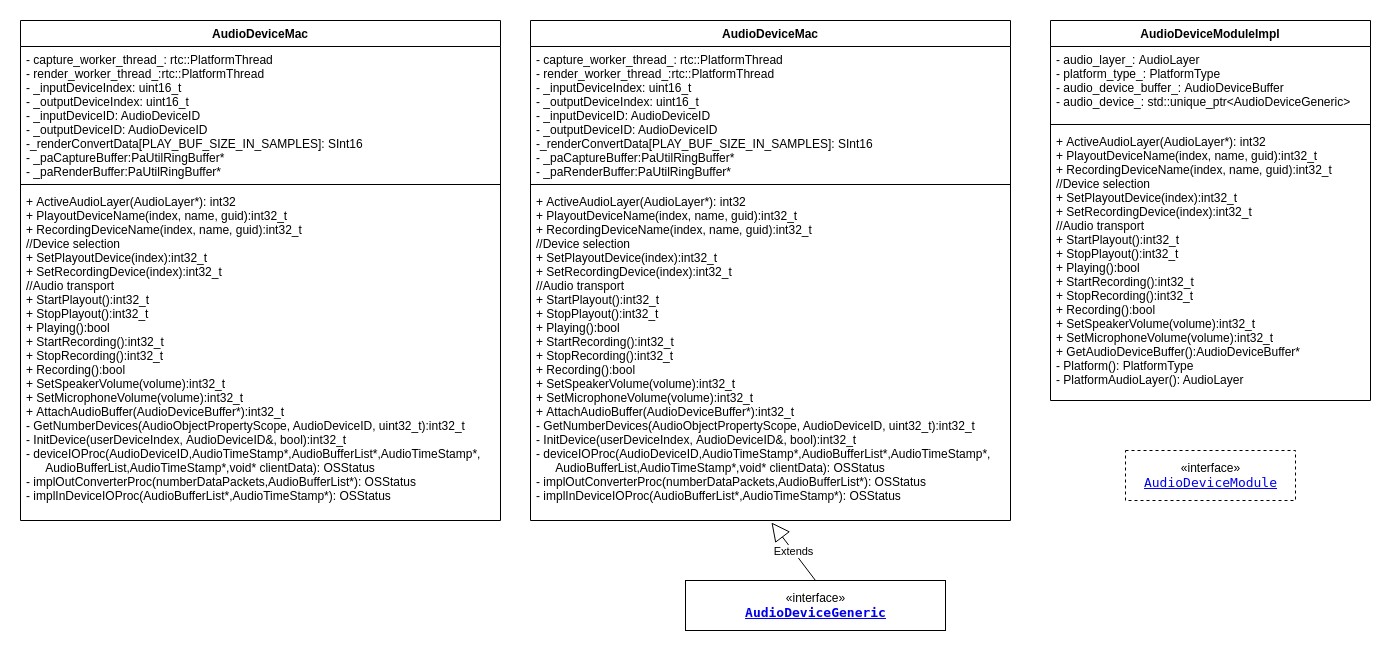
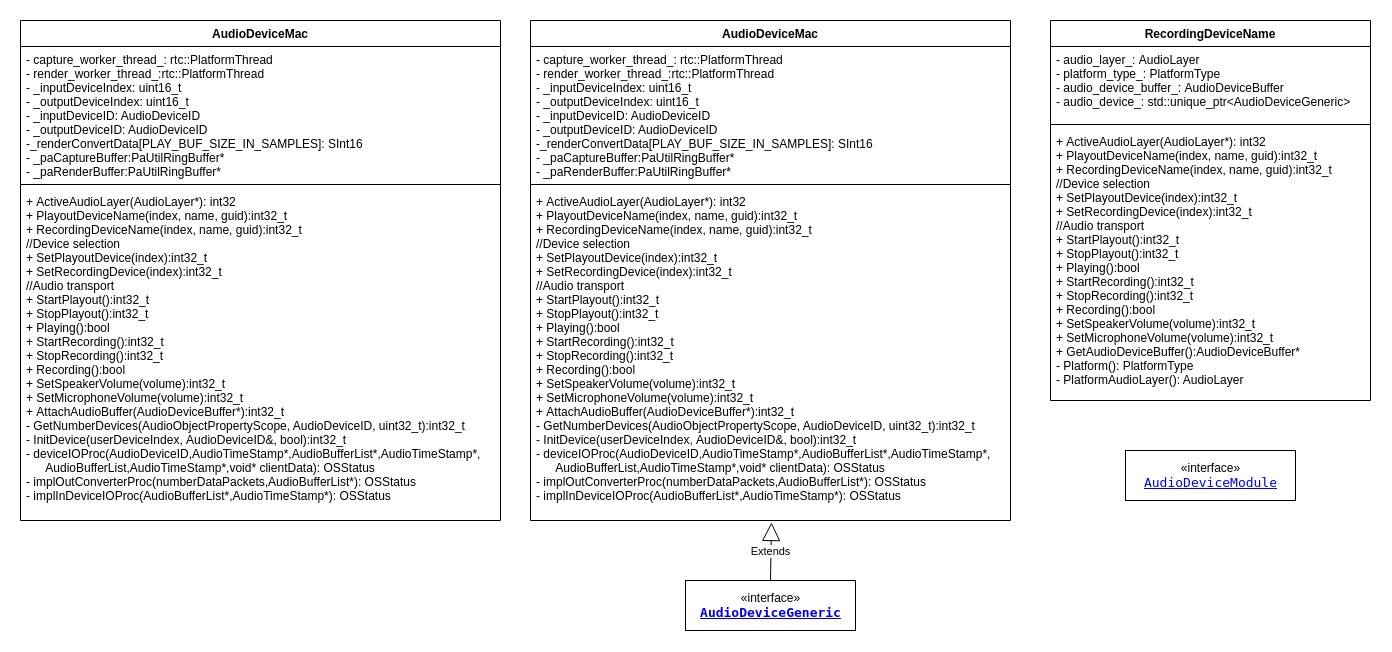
- <mxCell id="9" value="AudioDeviceModuleImpl" style="swimlane;fontStyle=1;align=center;verticalAlign=top;childLayout=stackLayout;horizontal=1;startSize=26;horizontalStack=0;resizeParent=1;resizeParentMax=0;resizeLast=0;collapsible=1;marginBottom=0;" vertex="1" parent="1"><mxGeometry x="1050" y="20" width="320" height="380" as="geometry" /></mxCell>
+ <mxCell id="9" value="RecordingDeviceName" style="swimlane;fontStyle=1;align=center;verticalAlign=top;childLayout=stackLayout;horizontal=1;startSize=26;horizontalStack=0;resizeParent=1;resizeParentMax=0;resizeLast=0;collapsible=1;marginBottom=0;" vertex="1" parent="1"><mxGeometry x="1050" y="20" width="320" height="380" as="geometry" /></mxCell>
- <mxCell id="8" value="«interface»&lt;br&gt;&lt;a style=&quot;margin: 0px; padding: 0px; box-sizing: border-box; border-color: var(--border); font-family: monospace; font-size: medium; text-align: start;&quot; data-key=&quot;7&quot; href=&quot;https://source.chromium.org/chromium/chromium/src/+/main:third_party/webrtc/modules/audio_device/include/audio_device.h;drc=7aa346a8ba6f861859a392d241ee8246303e94c6;bpv=1;bpt=1;l=23?gsn=AudioDeviceModule&amp;amp;gs=kythe%3A%2F%2Fchromium.googlesource.com%2Fchromium%2Fsrc%3Flang%3Dc%252B%252B%3Fpath%3Dthird_party%2Fwebrtc%2Fmodules%2Faudio_device%2Finclude%2Faudio_device.h%23AudioDeviceModule%253Awebrtc%2523c%2523qFrwY6SmoW&amp;amp;gs=kythe%3A%2F%2Fchromium.googlesource.com%2Fchromium%2Fsrc%3Flang%3Dc%252B%252B%3Fpath%3Dthird_party%2Fwebrtc%2Fmedia%2Fbase%2Fmedia_engine.h%23NqIWqlcjI1RcIuITKgDZrtw6BlKCqLnGZv6ozorTFl0&amp;amp;gs=kythe%3A%2F%2Fchromium.googlesource.com%2Fchromium%2Fsrc%3Flang%3Dc%252B%252B%3Fpath%3Dthird_party%2Fwebrtc%2Fmodules%2Faudio_device%2Finclude%2Faudio_device.h%23atUQ_NCmfqXeVlp2wTKtGfszsT_YDQB_RMfw91oOTaw&amp;amp;gs=kythe%3A%2F%2Fchromium.googlesource.com%2Fchromium%2Fsrc%3Flang%3Dc%252B%252B%3Fpath%3Dthird_party%2Fwebrtc%2Fmodules%2Faudio_device%2Finclude%2Faudio_device.h%23w6YG0kKpJvwWQ6N4MXrarMlaNXPFuX_s39jf7SVkpMQ&quot; class=&quot;semantic-decoration&quot;&gt;AudioDeviceModule&lt;/a&gt;" style="html=1;dashed=1;" vertex="1" parent="1"><mxGeometry x="1125" y="450" width="170" height="50" as="geometry" /></mxCell>
+ <mxCell id="8" value="«interface»&lt;br&gt;&lt;a style=&quot;margin: 0px; padding: 0px; box-sizing: border-box; border-color: var(--border); font-family: monospace; font-size: medium; text-align: start;&quot; data-key=&quot;7&quot; href=&quot;https://source.chromium.org/chromium/chromium/src/+/main:third_party/webrtc/modules/audio_device/include/audio_device.h;drc=7aa346a8ba6f861859a392d241ee8246303e94c6;bpv=1;bpt=1;l=23?gsn=AudioDeviceModule&amp;amp;gs=kythe%3A%2F%2Fchromium.googlesource.com%2Fchromium%2Fsrc%3Flang%3Dc%252B%252B%3Fpath%3Dthird_party%2Fwebrtc%2Fmodules%2Faudio_device%2Finclude%2Faudio_device.h%23AudioDeviceModule%253Awebrtc%2523c%2523qFrwY6SmoW&amp;amp;gs=kythe%3A%2F%2Fchromium.googlesource.com%2Fchromium%2Fsrc%3Flang%3Dc%252B%252B%3Fpath%3Dthird_party%2Fwebrtc%2Fmedia%2Fbase%2Fmedia_engine.h%23NqIWqlcjI1RcIuITKgDZrtw6BlKCqLnGZv6ozorTFl0&amp;amp;gs=kythe%3A%2F%2Fchromium.googlesource.com%2Fchromium%2Fsrc%3Flang%3Dc%252B%252B%3Fpath%3Dthird_party%2Fwebrtc%2Fmodules%2Faudio_device%2Finclude%2Faudio_device.h%23atUQ_NCmfqXeVlp2wTKtGfszsT_YDQB_RMfw91oOTaw&amp;amp;gs=kythe%3A%2F%2Fchromium.googlesource.com%2Fchromium%2Fsrc%3Flang%3Dc%252B%252B%3Fpath%3Dthird_party%2Fwebrtc%2Fmodules%2Faudio_device%2Finclude%2Faudio_device.h%23w6YG0kKpJvwWQ6N4MXrarMlaNXPFuX_s39jf7SVkpMQ&quot; class=&quot;semantic-decoration&quot;&gt;AudioDeviceModule&lt;/a&gt;" style="html=1;" vertex="1" parent="1"><mxGeometry x="1125" y="450" width="170" height="50" as="geometry" /></mxCell>
- <mxCell id="2" value="«interface»&lt;br&gt;&lt;a style=&quot;margin: -2px; padding: 0px 1px; box-sizing: border-box; border: 1px solid var(--xref-highlight); background-color: var(--xref-highlight-bg); border-radius: 4px; font-weight: 700; line-height: 0; overflow: visible; font-family: monospace; font-size: medium; text-align: start;&quot; data-key=&quot;6&quot; href=&quot;https://source.chromium.org/chromium/chromium/src/+/main:third_party/webrtc/modules/audio_device/audio_device_generic.h;bpv=1;bpt=1;l=22?q=AudioDeviceGeneric&amp;amp;ss=chromium%2Fchromium%2Fsrc&amp;amp;gsn=AudioDeviceGeneric&amp;amp;gs=kythe%3A%2F%2Fchromium.googlesource.com%2Fchromium%2Fsrc%3Flang%3Dc%252B%252B%3Fpath%3Dthird_party%2Fwebrtc%2Fmodules%2Faudio_device%2Faudio_device_generic.h%23AudioDeviceGeneric%253Awebrtc%2523c%2523cLeHEBrK5U%2524&amp;amp;gs=kythe%3A%2F%2Fchromium.googlesource.com%2Fchromium%2Fsrc%3Flang%3Dc%252B%252B%3Fpath%3Dthird_party%2Fwebrtc%2Fmodules%2Faudio_device%2Faudio_device_generic.h%23Bg5LWwzLUpQQAksGptzv9gDgWvMpA4XOeLTCYvHdZNY&amp;amp;gs=kythe%3A%2F%2Fchromium.googlesource.com%2Fchromium%2Fsrc%3Flang%3Dc%252B%252B%3Fpath%3Dthird_party%2Fwebrtc%2Fmodules%2Faudio_device%2Faudio_device_generic.h%23ZMZvVP9vEWHmzzRj_f496SFlNFpTZhQgu2SZ_Eub1g8&quot; class=&quot;semantic-decoration highlight&quot;&gt;&lt;span style=&quot;margin: 0px; padding: 0px; box-sizing: border-box; border-color: var(--border); background-color: var(--search-match-selected-highlight); line-height: 0;&quot; class=&quot;search-match-layer search-match selected-match match-0&quot;&gt;AudioDeviceGeneric&lt;/span&gt;&lt;/a&gt;" style="html=1;" vertex="1" parent="1"><mxGeometry x="685" y="580" width="260" height="50" as="geometry" /></mxCell>
+ <mxCell id="2" value="«interface»&lt;br&gt;&lt;a style=&quot;margin: -2px; padding: 0px 1px; box-sizing: border-box; border: 1px solid var(--xref-highlight); background-color: var(--xref-highlight-bg); border-radius: 4px; font-weight: 700; line-height: 0; overflow: visible; font-family: monospace; font-size: medium; text-align: start;&quot; data-key=&quot;6&quot; href=&quot;https://source.chromium.org/chromium/chromium/src/+/main:third_party/webrtc/modules/audio_device/audio_device_generic.h;bpv=1;bpt=1;l=22?q=AudioDeviceGeneric&amp;amp;ss=chromium%2Fchromium%2Fsrc&amp;amp;gsn=AudioDeviceGeneric&amp;amp;gs=kythe%3A%2F%2Fchromium.googlesource.com%2Fchromium%2Fsrc%3Flang%3Dc%252B%252B%3Fpath%3Dthird_party%2Fwebrtc%2Fmodules%2Faudio_device%2Faudio_device_generic.h%23AudioDeviceGeneric%253Awebrtc%2523c%2523cLeHEBrK5U%2524&amp;amp;gs=kythe%3A%2F%2Fchromium.googlesource.com%2Fchromium%2Fsrc%3Flang%3Dc%252B%252B%3Fpath%3Dthird_party%2Fwebrtc%2Fmodules%2Faudio_device%2Faudio_device_generic.h%23Bg5LWwzLUpQQAksGptzv9gDgWvMpA4XOeLTCYvHdZNY&amp;amp;gs=kythe%3A%2F%2Fchromium.googlesource.com%2Fchromium%2Fsrc%3Flang%3Dc%252B%252B%3Fpath%3Dthird_party%2Fwebrtc%2Fmodules%2Faudio_device%2Faudio_device_generic.h%23ZMZvVP9vEWHmzzRj_f496SFlNFpTZhQgu2SZ_Eub1g8&quot; class=&quot;semantic-decoration highlight&quot;&gt;&lt;span style=&quot;margin: 0px; padding: 0px; box-sizing: border-box; border-color: var(--border); background-color: var(--search-match-selected-highlight); line-height: 0;&quot; class=&quot;search-match-layer search-match selected-match match-0&quot;&gt;AudioDeviceGeneric&lt;/span&gt;&lt;/a&gt;" style="html=1;" vertex="1" parent="1"><mxGeometry x="685" y="580" width="170" height="50" as="geometry" /></mxCell>
